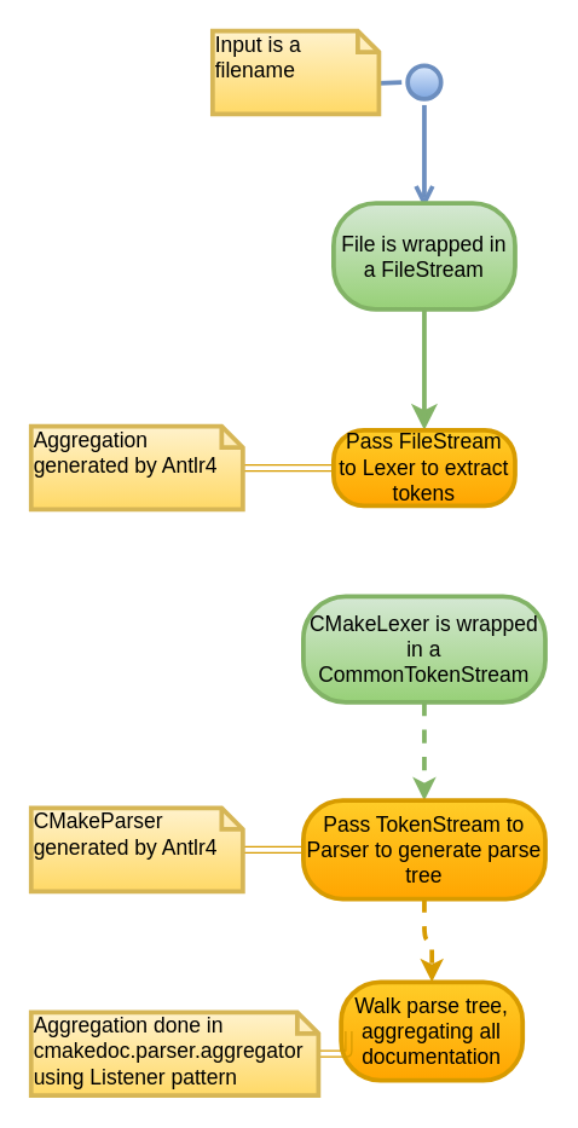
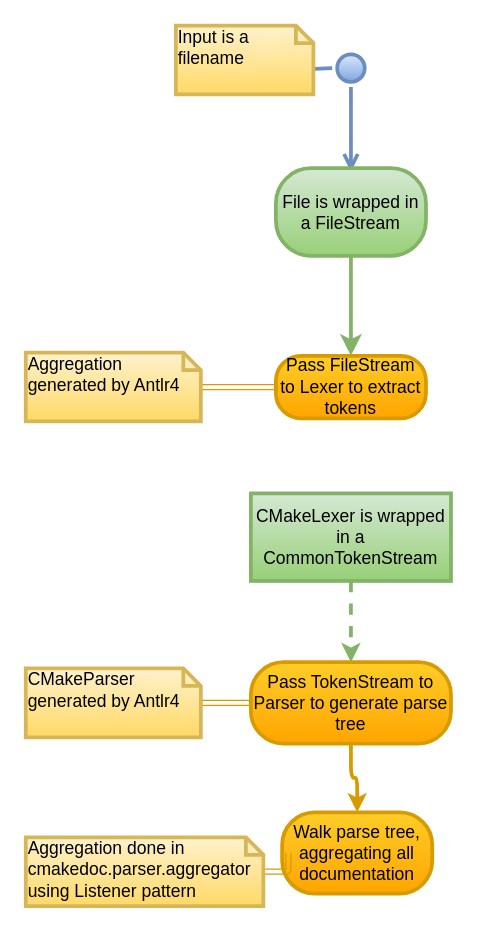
- <mxCell id="12" value="&lt;font style=&quot;font-size: 14px&quot;&gt;CMakeLexer is wrapped in a CommonTokenStream&lt;/font&gt;" style="rounded=1;whiteSpace=wrap;html=1;arcSize=40;fillColor=#d5e8d4;strokeColor=#82b366;gradientColor=#97d077;strokeWidth=3;fontSize=14;" vertex="1" parent="1"><mxGeometry x="200" y="394" width="160" height="70" as="geometry" /></mxCell>
+ <mxCell id="12" value="&lt;font style=&quot;font-size: 14px&quot;&gt;CMakeLexer is wrapped in a CommonTokenStream&lt;/font&gt;" style="whiteSpace=wrap;html=1;arcSize=40;fillColor=#d5e8d4;strokeColor=#82b366;gradientColor=#97d077;strokeWidth=3;fontSize=14;rounded=0;" vertex="1" parent="1"><mxGeometry x="200" y="394" width="160" height="70" as="geometry" /></mxCell>
- <mxCell id="13" value="" style="edgeStyle=orthogonalEdgeStyle;rounded=1;orthogonalLoop=1;jettySize=auto;html=1;strokeWidth=3;gradientColor=#ffa500;fillColor=#ffcd28;strokeColor=#d79b00;startSize=8;dashed=1;" edge="1" parent="1" source="14" target="17"><mxGeometry relative="1" as="geometry" /></mxCell>
+ <mxCell id="13" value="" style="edgeStyle=orthogonalEdgeStyle;rounded=1;orthogonalLoop=1;jettySize=auto;html=1;strokeWidth=3;gradientColor=#ffa500;fillColor=#ffcd28;strokeColor=#d79b00;startSize=8;" edge="1" parent="1" source="14" target="17"><mxGeometry relative="1" as="geometry" /></mxCell>
